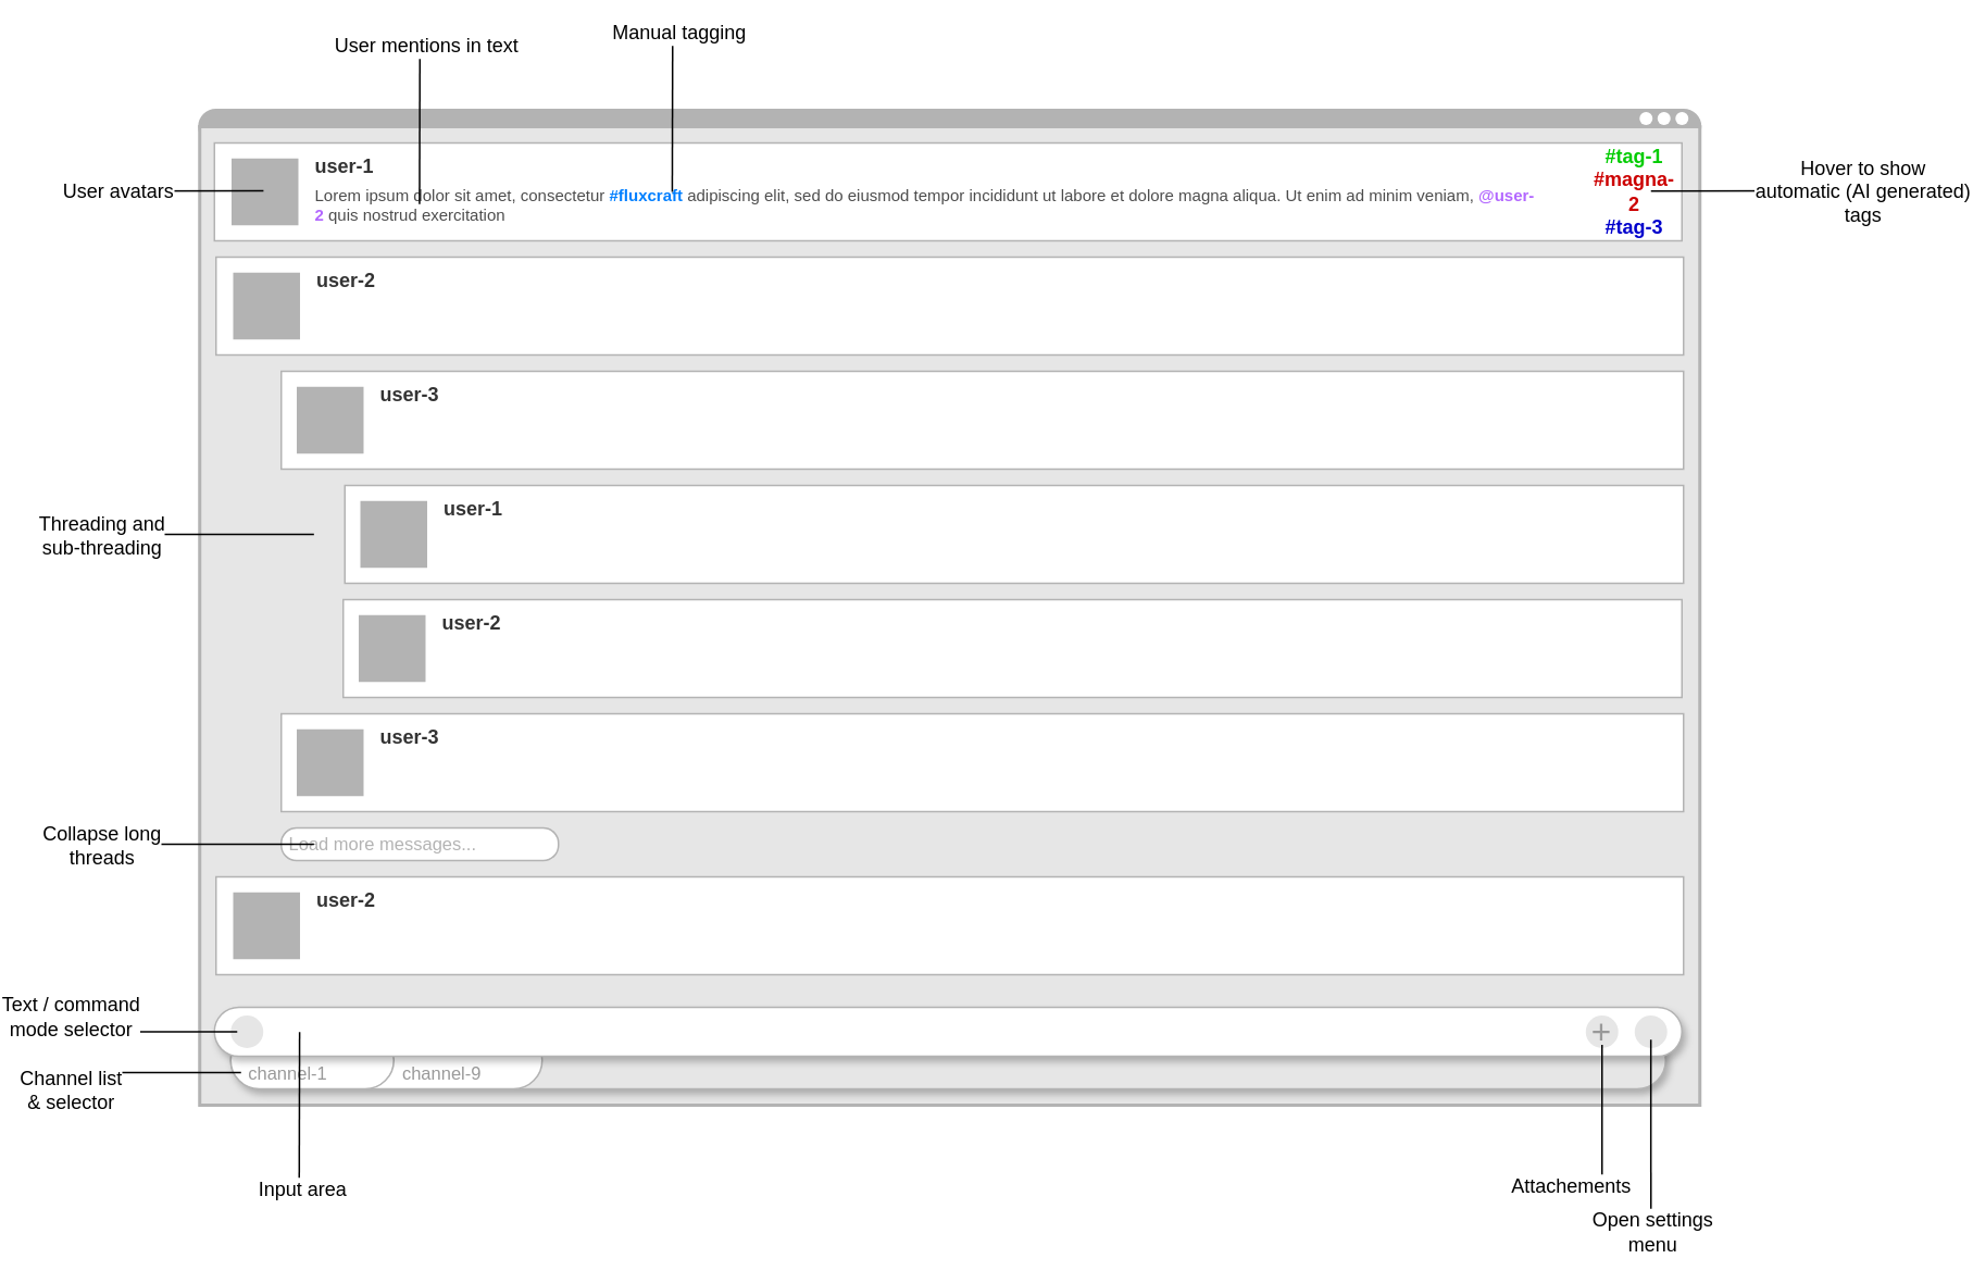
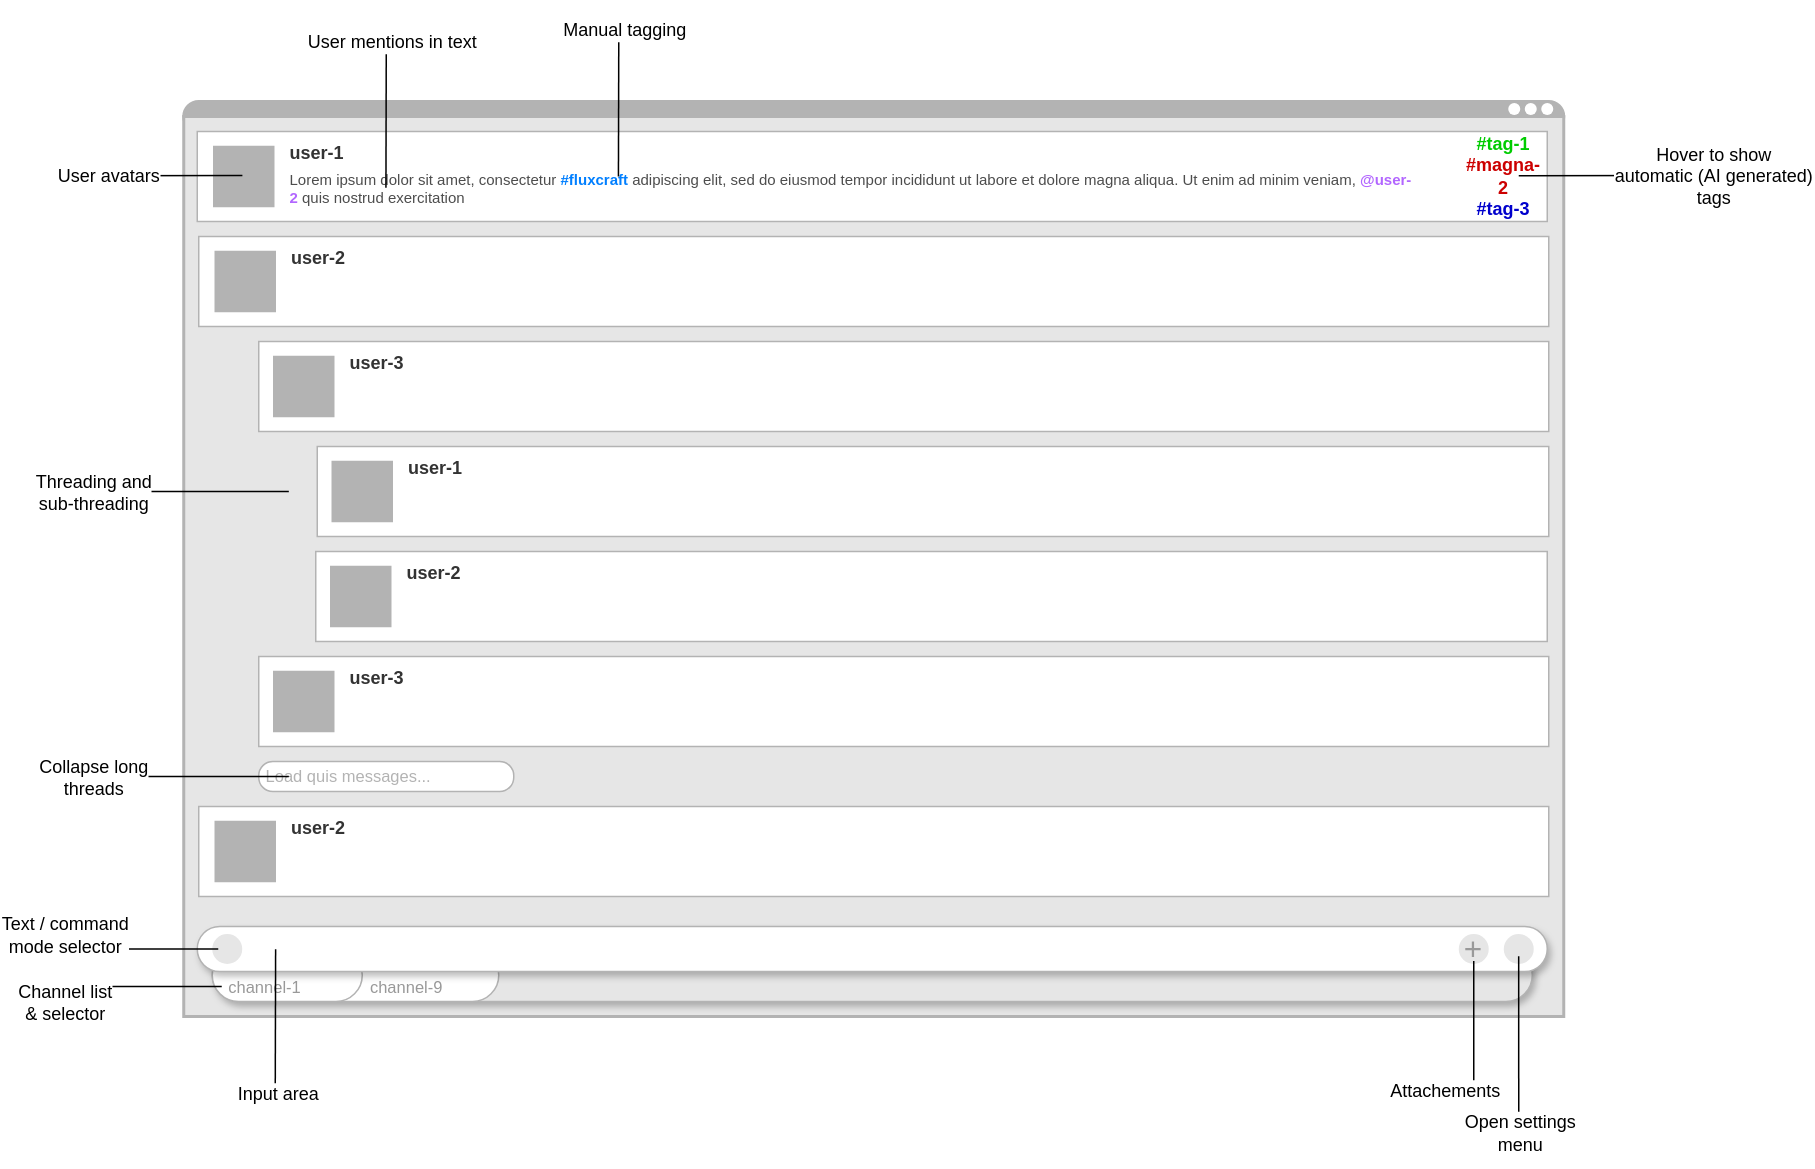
- <mxCell id="33" value="&amp;nbsp;Load more messages..." style="rounded=1;whiteSpace=wrap;html=1;strokeColor=#B3B3B3;strokeWidth=1;fillColor=#FFFFFF;arcSize=47;shadow=0;align=left;fontColor=#B3B3B3;fontSize=11;" vertex="1" parent="8"><mxGeometry x="140" y="507" width="170" height="20" as="geometry" /></mxCell>
+ <mxCell id="33" value="&amp;nbsp;Load quis messages..." style="rounded=1;whiteSpace=wrap;html=1;strokeColor=#B3B3B3;strokeWidth=1;fillColor=#FFFFFF;arcSize=47;shadow=0;align=left;fontColor=#B3B3B3;fontSize=11;" vertex="1" parent="8"><mxGeometry x="140" y="507" width="170" height="20" as="geometry" /></mxCell>
